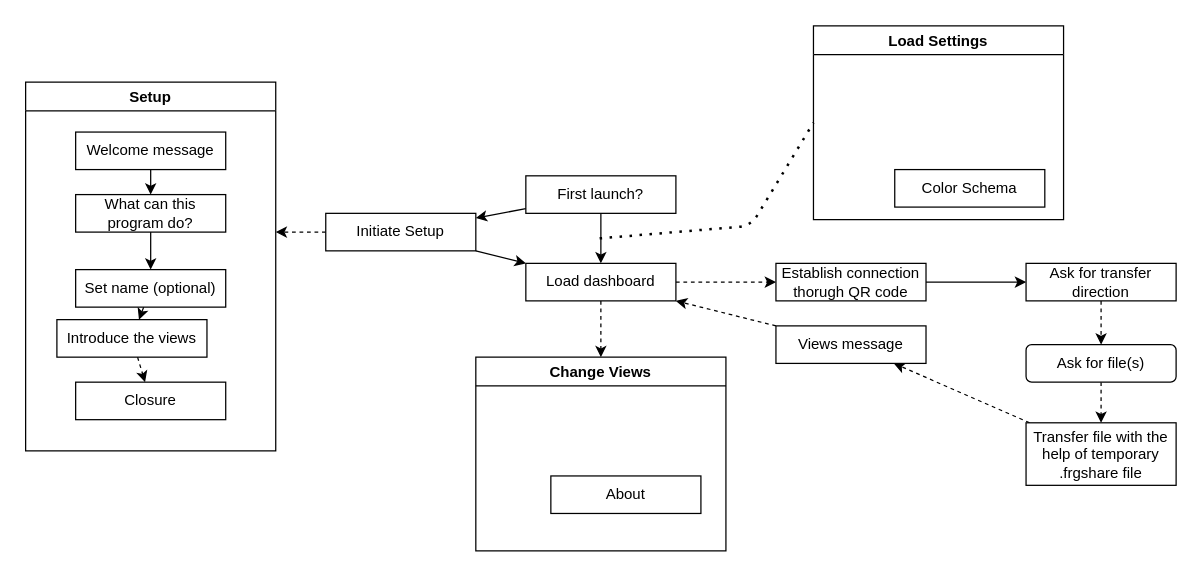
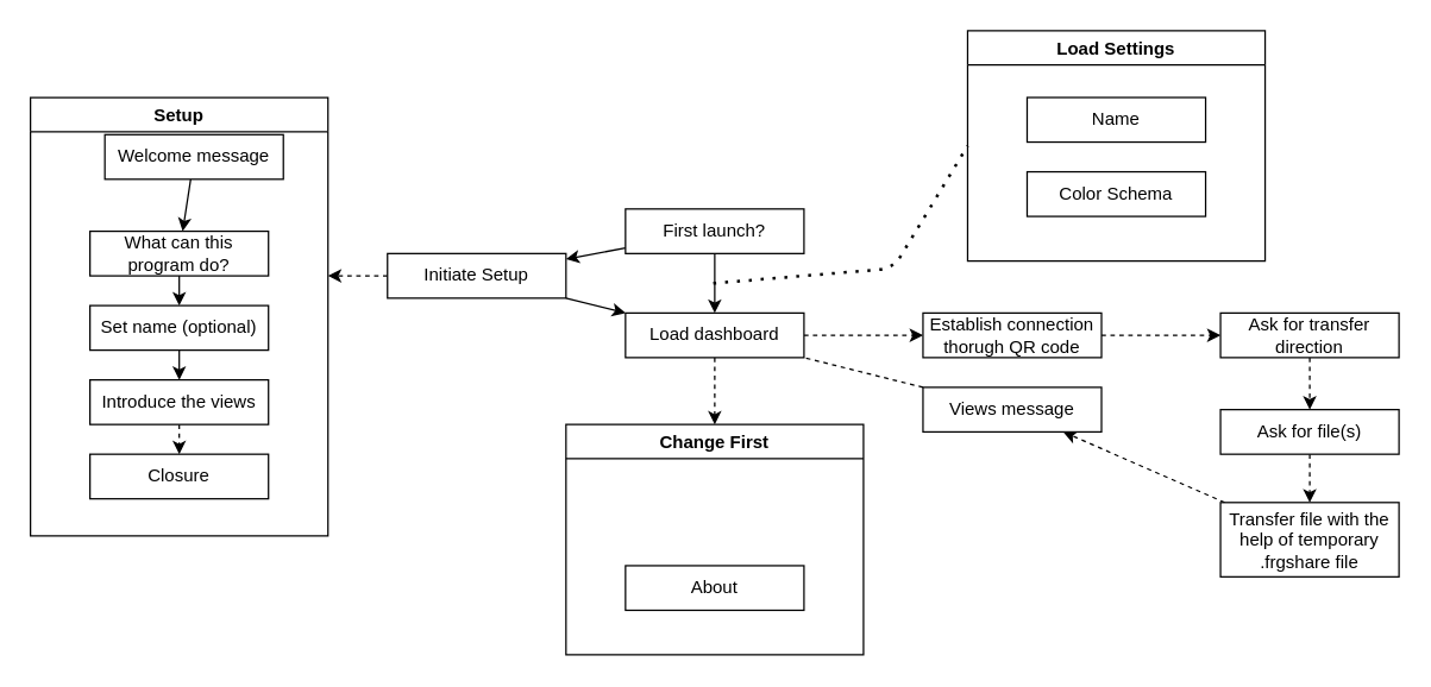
+ <mxCell id="35" value="Name" style="rounded=0;whiteSpace=wrap;html=1;" vertex="1" parent="34"><mxGeometry x="40" y="45" width="120" height="30" as="geometry" /></mxCell>
- <mxCell id="12" value="Welcome message" style="rounded=0;whiteSpace=wrap;html=1;" vertex="1" parent="1"><mxGeometry x="60" y="105" width="120" height="30" as="geometry" /></mxCell>
+ <mxCell id="12" value="Welcome message" style="rounded=0;whiteSpace=wrap;html=1;" vertex="1" parent="1"><mxGeometry x="70" y="90" width="120" height="30" as="geometry" /></mxCell>
- <mxCell id="36" value="Color Schema" style="rounded=0;whiteSpace=wrap;html=1;" vertex="1" parent="34"><mxGeometry x="65" y="115" width="120" height="30" as="geometry" /></mxCell>
+ <mxCell id="36" value="Color Schema" style="rounded=0;whiteSpace=wrap;html=1;" vertex="1" parent="34"><mxGeometry x="40" y="95" width="120" height="30" as="geometry" /></mxCell>
- <mxCell id="23" value="" style="edgeStyle=none;html=1;dashed=0;startArrow=none;startFill=0;" edge="1" parent="1" source="24" target="26"><mxGeometry relative="1" as="geometry" /></mxCell>
+ <mxCell id="23" value="" style="edgeStyle=none;html=1;dashed=1;startArrow=none;startFill=0;" edge="1" parent="1" source="24" target="26"><mxGeometry relative="1" as="geometry" /></mxCell>
- <mxCell id="16" value="Set name (optional)" style="rounded=0;whiteSpace=wrap;html=1;" vertex="1" parent="1"><mxGeometry x="60" y="215" width="120" height="30" as="geometry" /></mxCell>
+ <mxCell id="16" value="Set name (optional)" style="rounded=0;whiteSpace=wrap;html=1;" vertex="1" parent="1"><mxGeometry x="60" y="205" width="120" height="30" as="geometry" /></mxCell>
- <mxCell id="31" style="edgeStyle=none;html=1;entryX=1;entryY=1;entryDx=0;entryDy=0;dashed=1;startArrow=none;startFill=0;" edge="1" parent="1" source="32" target="10"><mxGeometry relative="1" as="geometry" /></mxCell>
+ <mxCell id="31" style="edgeStyle=none;html=1;entryX=1;entryY=1;entryDx=0;entryDy=0;dashed=1;startArrow=none;startFill=0;endArrow=none;" edge="1" parent="1" source="32" target="10"><mxGeometry relative="1" as="geometry" /></mxCell>
- <mxCell id="18" value="Introduce the views" style="rounded=0;whiteSpace=wrap;html=1;" vertex="1" parent="1"><mxGeometry x="45" y="255" width="120" height="30" as="geometry" /></mxCell>
+ <mxCell id="18" value="Introduce the views" style="rounded=0;whiteSpace=wrap;html=1;" vertex="1" parent="1"><mxGeometry x="60" y="255" width="120" height="30" as="geometry" /></mxCell>
- <mxCell id="28" value="Ask for file(s)" style="whiteSpace=wrap;html=1;rounded=1;" vertex="1" parent="1"><mxGeometry x="820" y="275" width="120" height="30" as="geometry" /></mxCell>
+ <mxCell id="28" value="Ask for file(s)" style="rounded=0;whiteSpace=wrap;html=1;" vertex="1" parent="1"><mxGeometry x="820" y="275" width="120" height="30" as="geometry" /></mxCell>
- <mxCell id="21" value="Change Views" style="swimlane;" vertex="1" parent="1"><mxGeometry x="380" y="285" width="200" height="155" as="geometry" /></mxCell>
+ <mxCell id="21" value="Change First" style="swimlane;" vertex="1" parent="1"><mxGeometry x="380" y="285" width="200" height="155" as="geometry" /></mxCell>
- <mxCell id="22" value="About" style="rounded=0;whiteSpace=wrap;html=1;" vertex="1" parent="21"><mxGeometry x="60" y="95" width="120" height="30" as="geometry" /></mxCell>
+ <mxCell id="22" value="About" style="rounded=0;whiteSpace=wrap;html=1;" vertex="1" parent="21"><mxGeometry x="40" y="95" width="120" height="30" as="geometry" /></mxCell>
